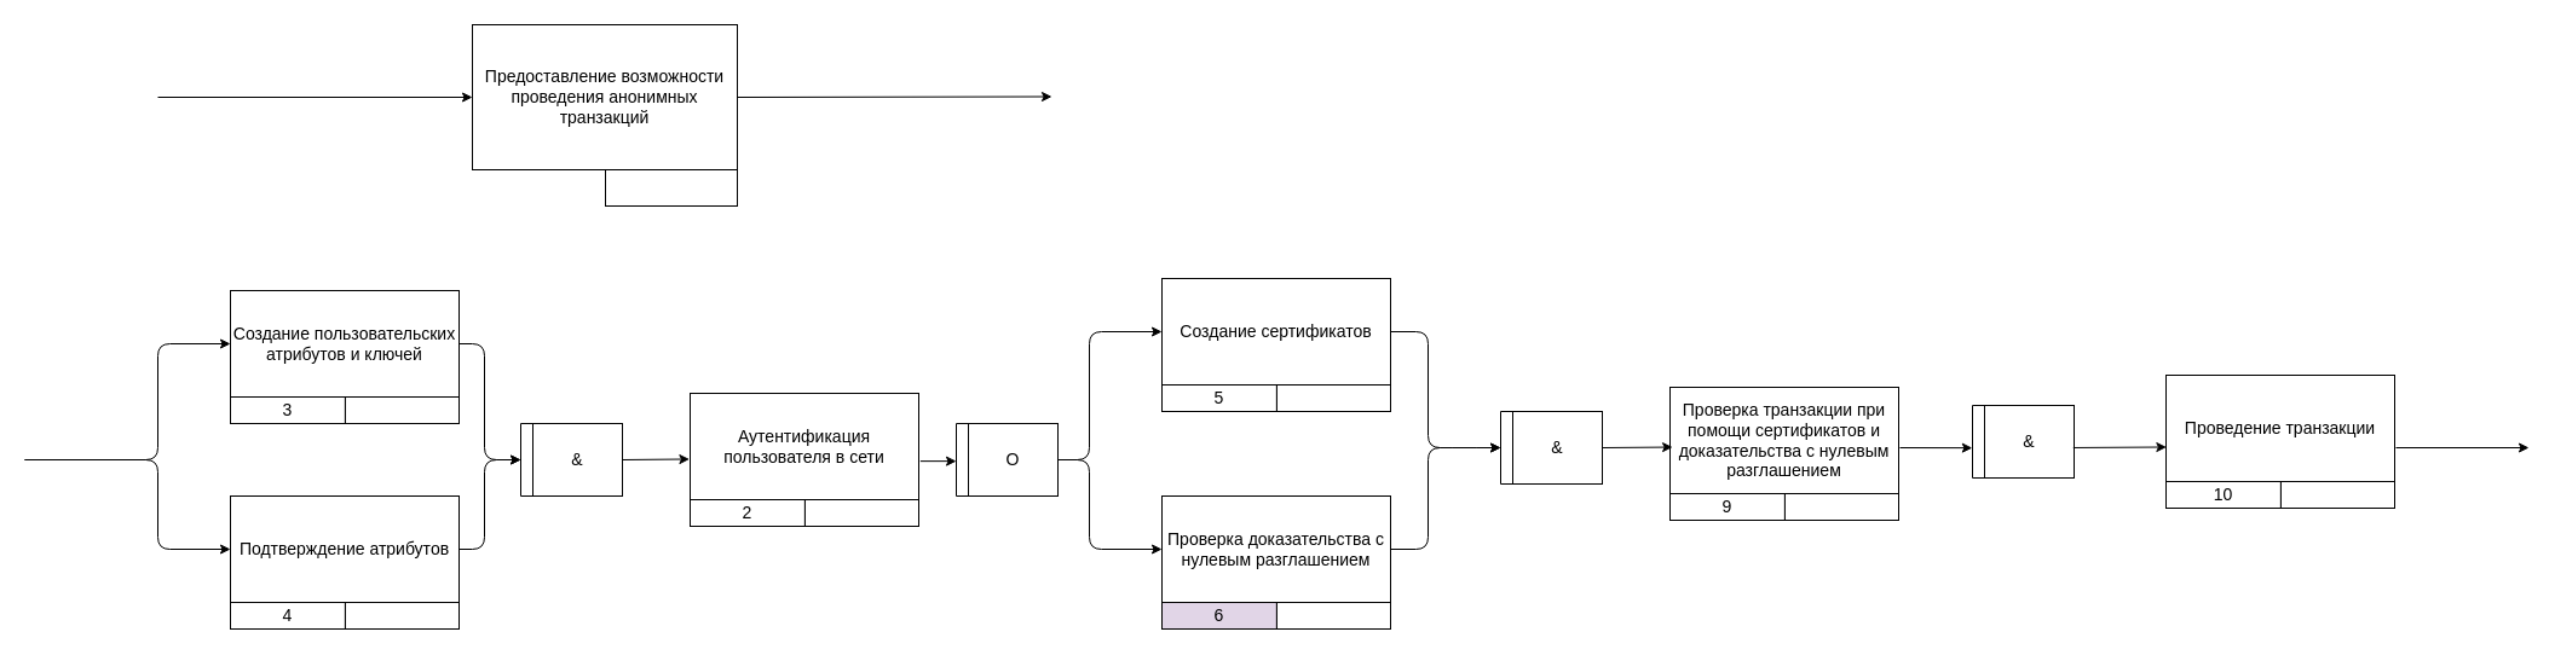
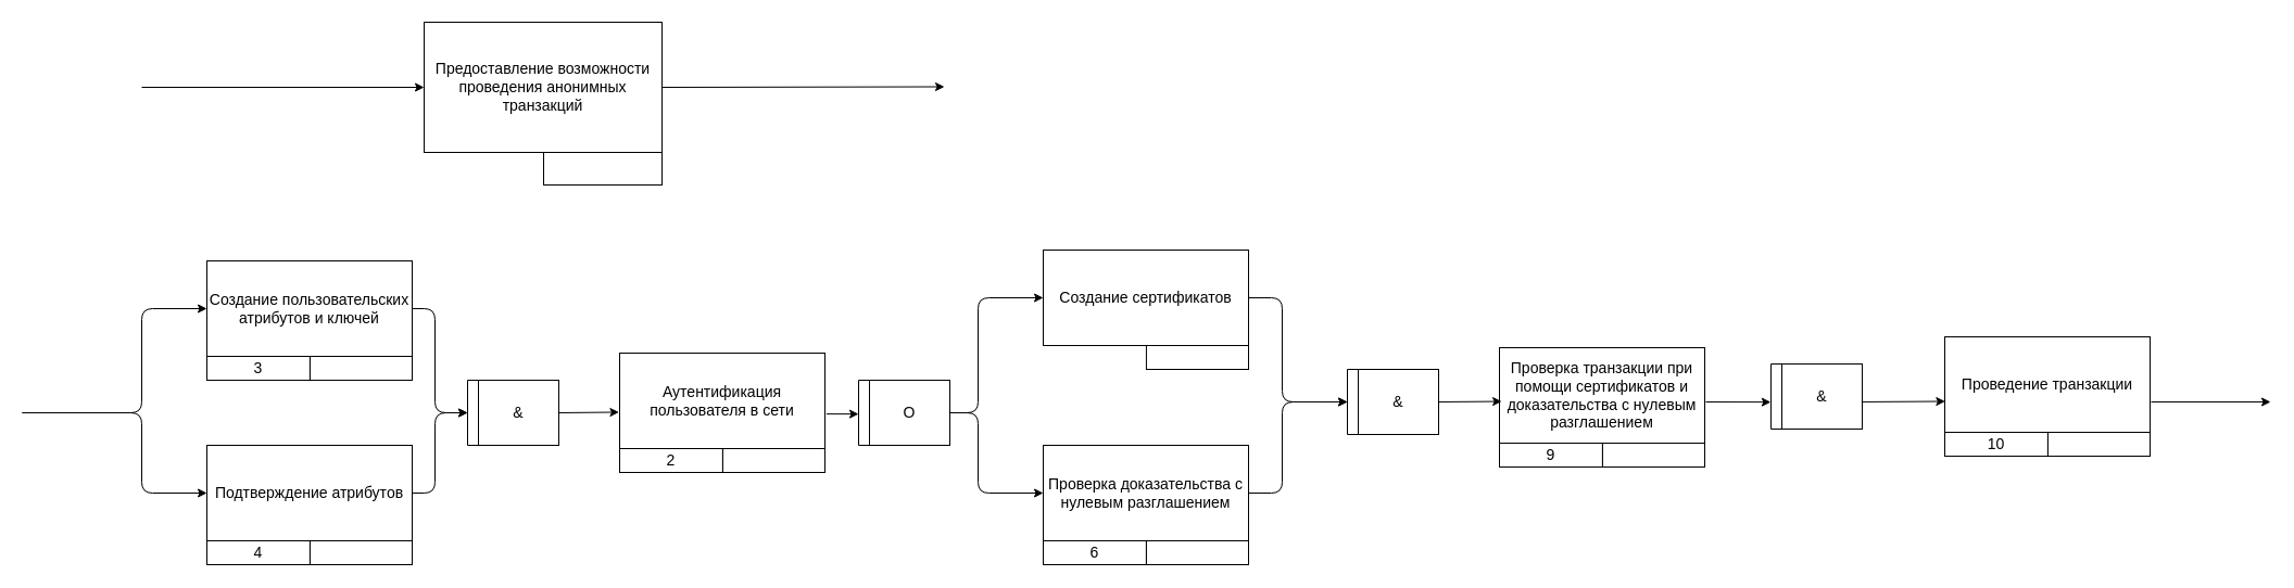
- <mxCell id="20" value="5" style="rounded=0;whiteSpace=wrap;html=1;fontSize=14;" vertex="1" parent="18"><mxGeometry y="88" width="94.932" height="22" as="geometry" /></mxCell>
- <mxCell id="24" value="6" style="rounded=0;whiteSpace=wrap;html=1;fontSize=14;fillColor=#e1d5e7;" vertex="1" parent="22"><mxGeometry y="88" width="94.932" height="22" as="geometry" /></mxCell>
+ <mxCell id="24" value="6" style="rounded=0;whiteSpace=wrap;html=1;fontSize=14;" vertex="1" parent="22"><mxGeometry y="88" width="94.932" height="22" as="geometry" /></mxCell>
